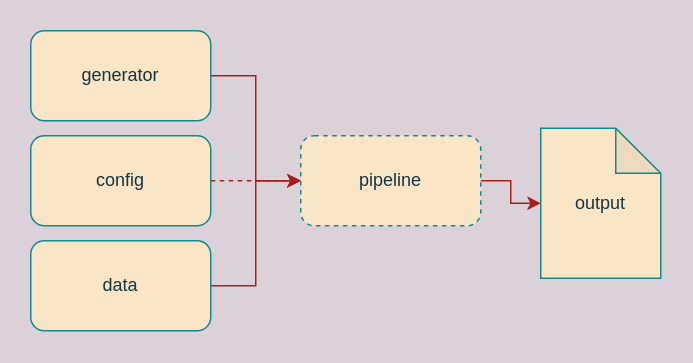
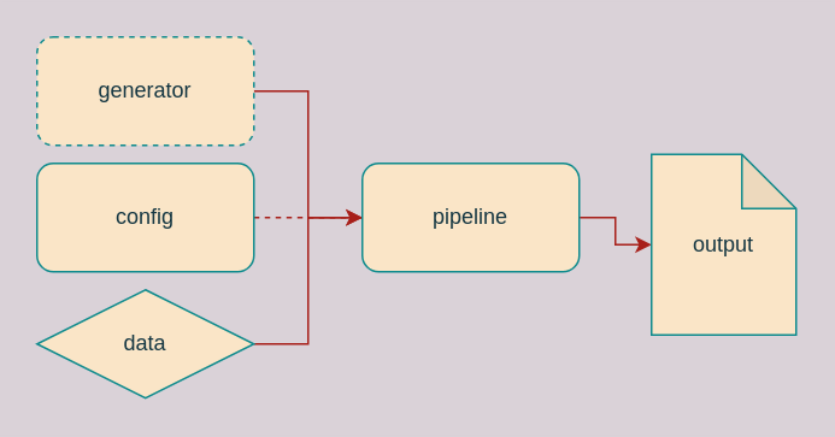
- <mxCell id="7" value="generator" style="rounded=1;whiteSpace=wrap;html=1;fillColor=#FAE5C7;strokeColor=#0F8B8D;fontColor=#143642;" vertex="1" parent="1"><mxGeometry x="20" y="20" width="120" height="60" as="geometry" /></mxCell>
+ <mxCell id="7" value="generator" style="rounded=1;whiteSpace=wrap;html=1;fillColor=#FAE5C7;strokeColor=#0F8B8D;fontColor=#143642;dashed=1;" vertex="1" parent="1"><mxGeometry x="20" y="20" width="120" height="60" as="geometry" /></mxCell>
- <mxCell id="9" value="pipeline" style="rounded=1;whiteSpace=wrap;html=1;fillColor=#FAE5C7;strokeColor=#0F8B8D;fontColor=#143642;dashed=1;" vertex="1" parent="1"><mxGeometry x="200" y="90" width="120" height="60" as="geometry" /></mxCell>
+ <mxCell id="9" value="pipeline" style="rounded=1;whiteSpace=wrap;html=1;fillColor=#FAE5C7;strokeColor=#0F8B8D;fontColor=#143642;" vertex="1" parent="1"><mxGeometry x="200" y="90" width="120" height="60" as="geometry" /></mxCell>
- <mxCell id="3" value="data" style="rounded=1;whiteSpace=wrap;html=1;fillColor=#FAE5C7;strokeColor=#0F8B8D;fontColor=#143642;" vertex="1" parent="1"><mxGeometry x="20" y="160" width="120" height="60" as="geometry" /></mxCell>
+ <mxCell id="3" value="data" style="rhombus;whiteSpace=wrap;html=1;fillColor=#FAE5C7;strokeColor=#0F8B8D;fontColor=#143642;" vertex="1" parent="1"><mxGeometry x="20" y="160" width="120" height="60" as="geometry" /></mxCell>
- <mxCell id="2" style="edgeStyle=orthogonalEdgeStyle;rounded=0;orthogonalLoop=1;jettySize=auto;html=1;entryX=0;entryY=0.5;entryDx=0;entryDy=0;labelBackgroundColor=#DAD2D8;strokeColor=#A8201A;fontColor=#143642;" edge="1" parent="1" source="3" target="9"><mxGeometry relative="1" as="geometry" /></mxCell>
+ <mxCell id="2" style="edgeStyle=orthogonalEdgeStyle;rounded=0;orthogonalLoop=1;jettySize=auto;html=1;entryX=0;entryY=0.5;entryDx=0;entryDy=0;labelBackgroundColor=#DAD2D8;strokeColor=#A8201A;fontColor=#143642;endArrow=none;" edge="1" parent="1" source="3" target="9"><mxGeometry relative="1" as="geometry" /></mxCell>
